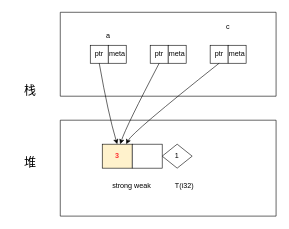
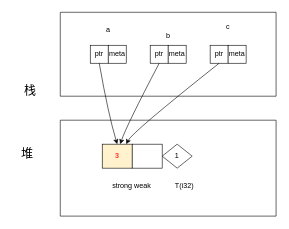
- <mxCell id="13" value="a" style="text;html=1;strokeColor=none;fillColor=none;align=center;verticalAlign=middle;whiteSpace=wrap;rounded=0;" parent="1" vertex="1"><mxGeometry x="150" y="45" width="60" height="30" as="geometry" /></mxCell>
+ <mxCell id="13" value="a" style="text;html=1;strokeColor=none;fillColor=none;align=center;verticalAlign=middle;whiteSpace=wrap;rounded=0;" parent="1" vertex="1"><mxGeometry x="150" y="35" width="60" height="30" as="geometry" /></mxCell>
+ <mxCell id="5" value="b" style="text;html=1;strokeColor=none;fillColor=none;align=center;verticalAlign=middle;whiteSpace=wrap;rounded=0;" parent="2" vertex="1"><mxGeometry x="150" y="25" width="60" height="30" as="geometry" /></mxCell>
- <mxCell id="10" value="&lt;font style=&quot;font-size: 20px;&quot;&gt;堆&lt;/font&gt;" style="text;html=1;strokeColor=none;fillColor=none;align=center;verticalAlign=middle;whiteSpace=wrap;rounded=0;" parent="1" vertex="1"><mxGeometry x="20" y="255" width="60" height="30" as="geometry" /></mxCell>
+ <mxCell id="10" value="&lt;font style=&quot;font-size: 20px;&quot;&gt;堆&lt;/font&gt;" style="text;html=1;strokeColor=none;fillColor=none;align=center;verticalAlign=middle;whiteSpace=wrap;rounded=0;" parent="1" vertex="1"><mxGeometry x="15" y="240" width="60" height="30" as="geometry" /></mxCell>
